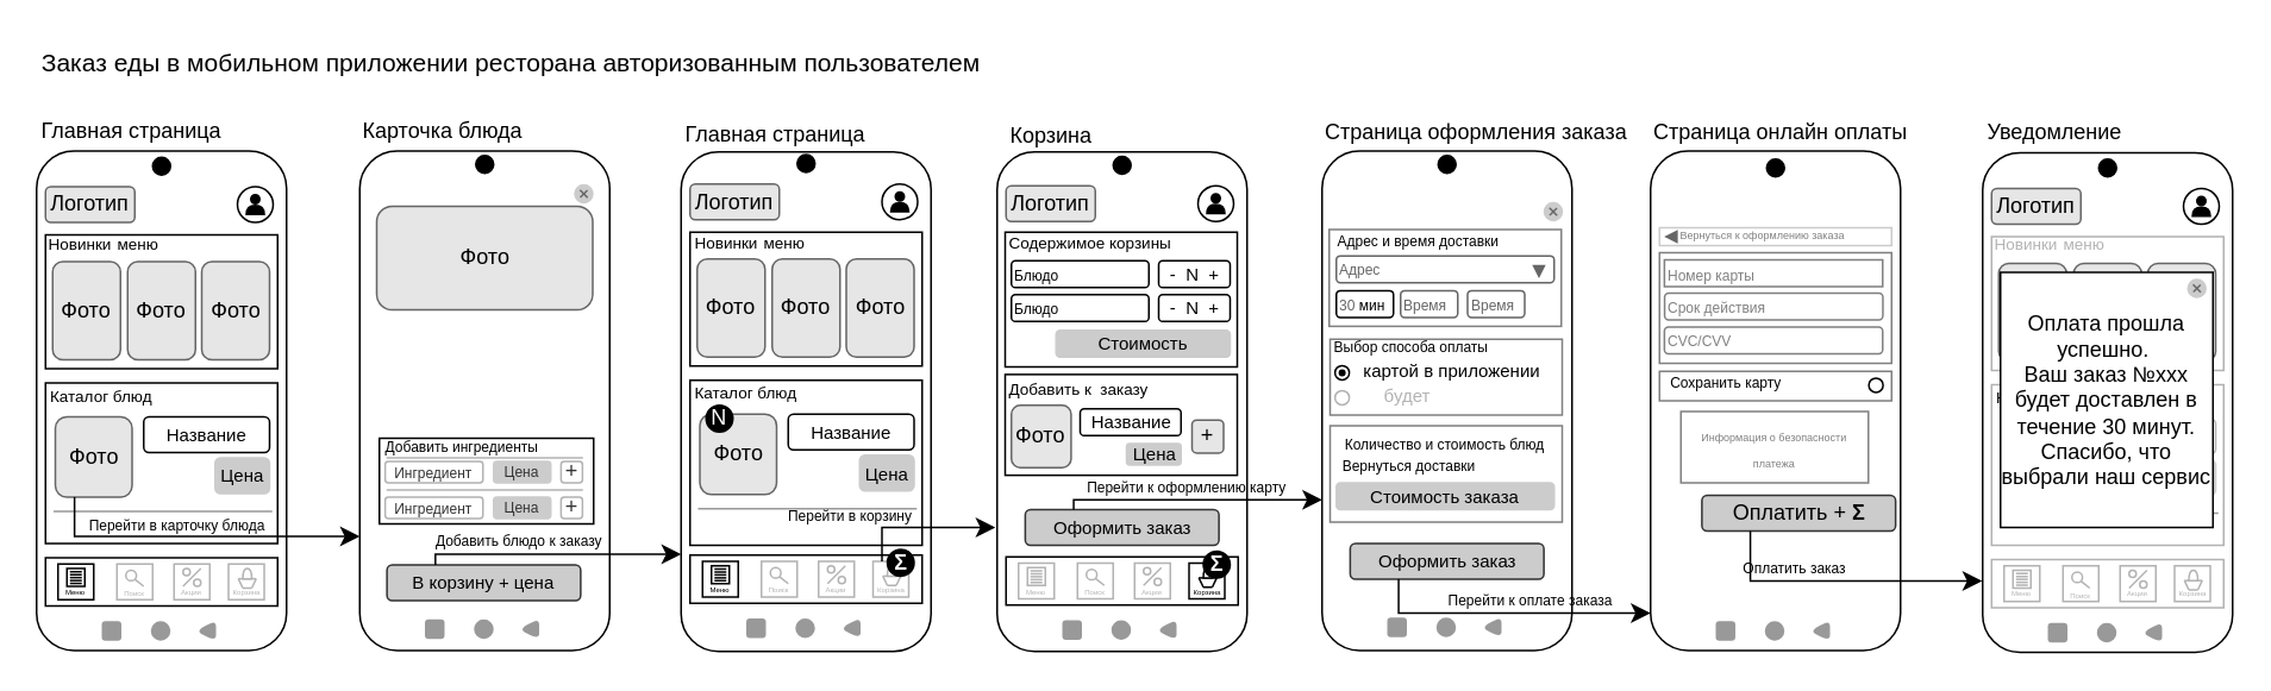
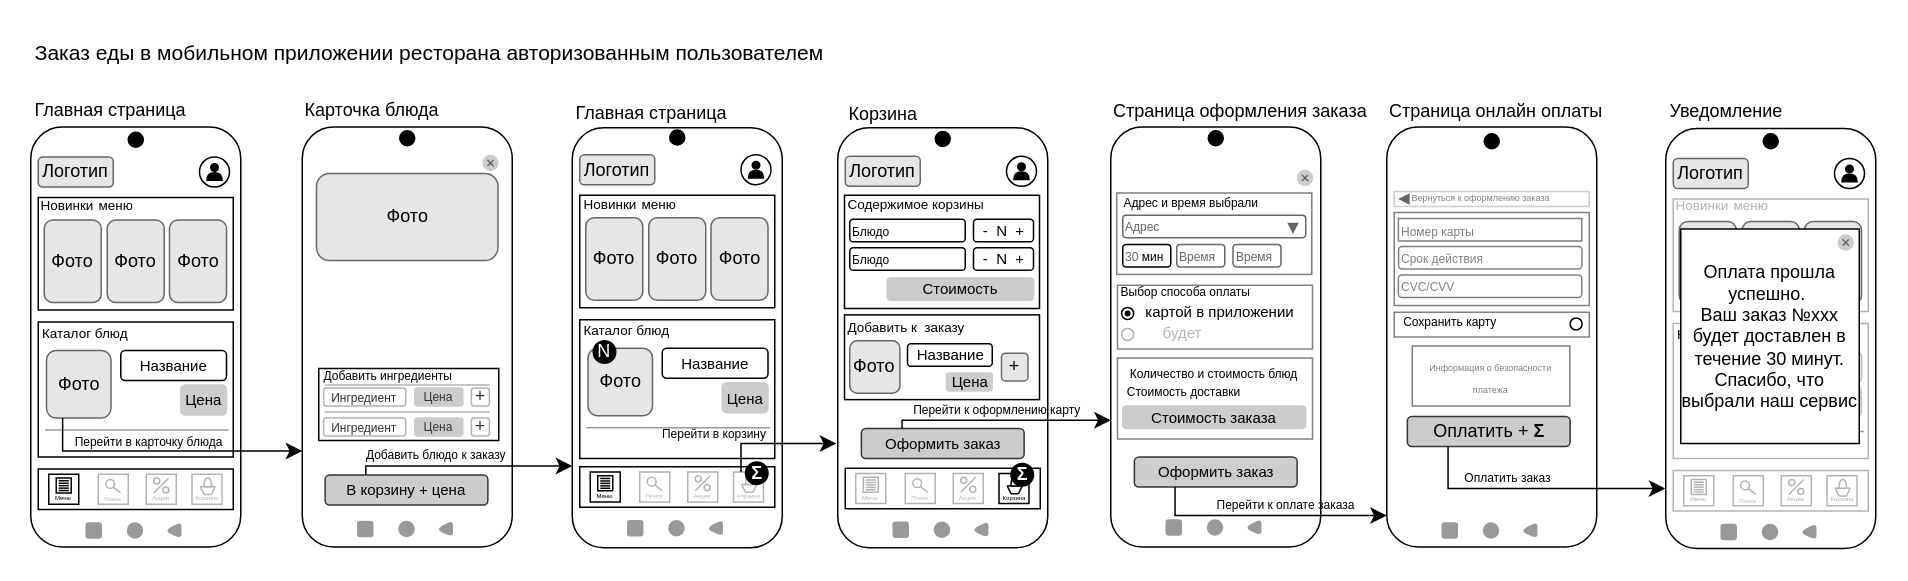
- <mxCell id="206" value="&lt;div style=&quot;font-size: 8px;&quot; align=&quot;left&quot;&gt;&lt;font style=&quot;font-size: 8px;&quot;&gt;Адрес и время доставки&lt;/font&gt;&lt;/div&gt;" style="text;html=1;align=left;verticalAlign=middle;whiteSpace=wrap;rounded=0;" parent="191" vertex="1"><mxGeometry x="6.5" y="48" width="158" height="9.5" as="geometry" /></mxCell>
+ <mxCell id="206" value="&lt;div style=&quot;font-size: 8px;&quot; align=&quot;left&quot;&gt;&lt;font style=&quot;font-size: 8px;&quot;&gt;Адрес и время выбрали&lt;/font&gt;&lt;/div&gt;" style="text;html=1;align=left;verticalAlign=middle;whiteSpace=wrap;rounded=0;" parent="191" vertex="1"><mxGeometry x="6.5" y="48" width="158" height="9.5" as="geometry" /></mxCell>
- <mxCell id="221" value="&lt;font style=&quot;font-size: 8px;&quot;&gt;Вернуться доставки&lt;br&gt;&lt;/font&gt;" style="text;html=1;align=center;verticalAlign=middle;whiteSpace=wrap;rounded=0;" parent="1" vertex="1"><mxGeometry x="739" y="255" width="100" height="10" as="geometry" /></mxCell>
+ <mxCell id="221" value="&lt;font style=&quot;font-size: 8px;&quot;&gt;Стоимость доставки&lt;br&gt;&lt;/font&gt;" style="text;html=1;align=center;verticalAlign=middle;whiteSpace=wrap;rounded=0;" parent="1" vertex="1"><mxGeometry x="739" y="255" width="100" height="10" as="geometry" /></mxCell>
- <mxCell id="230" value="Оплатить + &lt;span lang=&quot;ru&quot; class=&quot;BxUVEf ILfuVd&quot;&gt;&lt;span class=&quot;hgKElc&quot;&gt;&lt;b&gt;Σ &lt;/b&gt;&lt;/span&gt;&lt;/span&gt;" style="rounded=1;whiteSpace=wrap;html=1;align=center;fillColor=#CCCCCC;strokeColor=#333333;" parent="224" vertex="1"><mxGeometry x="28.75" y="194" width="108.5" height="20" as="geometry" /></mxCell>
+ <mxCell id="230" value="Оплатить + &lt;span lang=&quot;ru&quot; class=&quot;BxUVEf ILfuVd&quot;&gt;&lt;span class=&quot;hgKElc&quot;&gt;&lt;b&gt;Σ &lt;/b&gt;&lt;/span&gt;&lt;/span&gt;" style="rounded=1;whiteSpace=wrap;html=1;align=center;fillColor=#CCCCCC;strokeColor=#333333;" parent="224" vertex="1"><mxGeometry x="13.75" y="194" width="108.5" height="20" as="geometry" /></mxCell>
